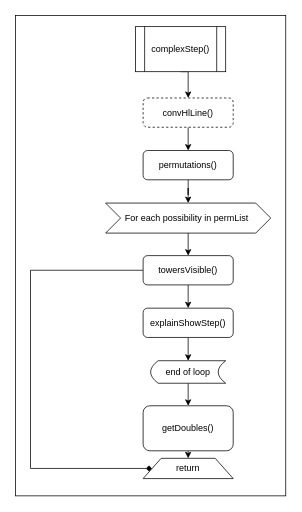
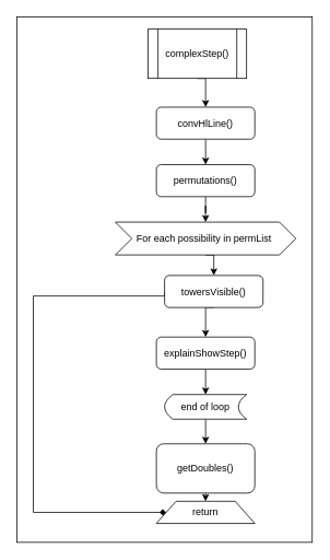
- <mxCell id="4" value="convHlLine()" style="rounded=1;whiteSpace=wrap;html=1;dashed=1;" vertex="1" parent="1"><mxGeometry x="190" y="130" width="120" height="39" as="geometry" /></mxCell>
+ <mxCell id="4" value="convHlLine()" style="rounded=1;whiteSpace=wrap;html=1;" vertex="1" parent="1"><mxGeometry x="190" y="130" width="120" height="39" as="geometry" /></mxCell>
- <mxCell id="15" value="towersVisible()" style="rounded=1;whiteSpace=wrap;html=1;" vertex="1" parent="1"><mxGeometry x="190" y="340" width="120" height="39" as="geometry" /></mxCell>
+ <mxCell id="15" value="towersVisible()" style="rounded=1;whiteSpace=wrap;html=1;" vertex="1" parent="1"><mxGeometry x="200" y="335" width="120" height="39" as="geometry" /></mxCell>
